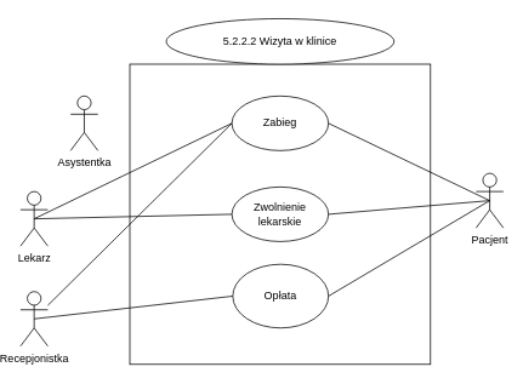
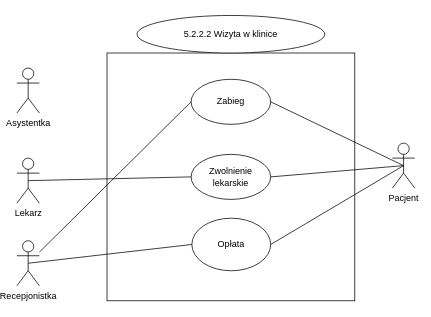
- <mxCell id="13" value="Asystentka" style="shape=umlActor;verticalLabelPosition=bottom;verticalAlign=top;html=1;outlineConnect=0;" vertex="1" parent="1"><mxGeometry x="75" y="105" width="30" height="60" as="geometry" /></mxCell>
+ <mxCell id="13" value="Asystentka" style="shape=umlActor;verticalLabelPosition=bottom;verticalAlign=top;html=1;outlineConnect=0;" vertex="1" parent="1"><mxGeometry x="20" y="90" width="30" height="60" as="geometry" /></mxCell>
- <mxCell id="7" value="" style="endArrow=none;html=1;rounded=0;entryX=0.5;entryY=0.5;entryDx=0;entryDy=0;exitX=0;exitY=0.5;exitDx=0;exitDy=0;entryPerimeter=0;" parent="1" source="4" target="6" edge="1"><mxGeometry relative="1" as="geometry"><mxPoint x="180" y="135" as="sourcePoint" /><mxPoint x="90" y="130" as="targetPoint" /></mxGeometry></mxCell>
